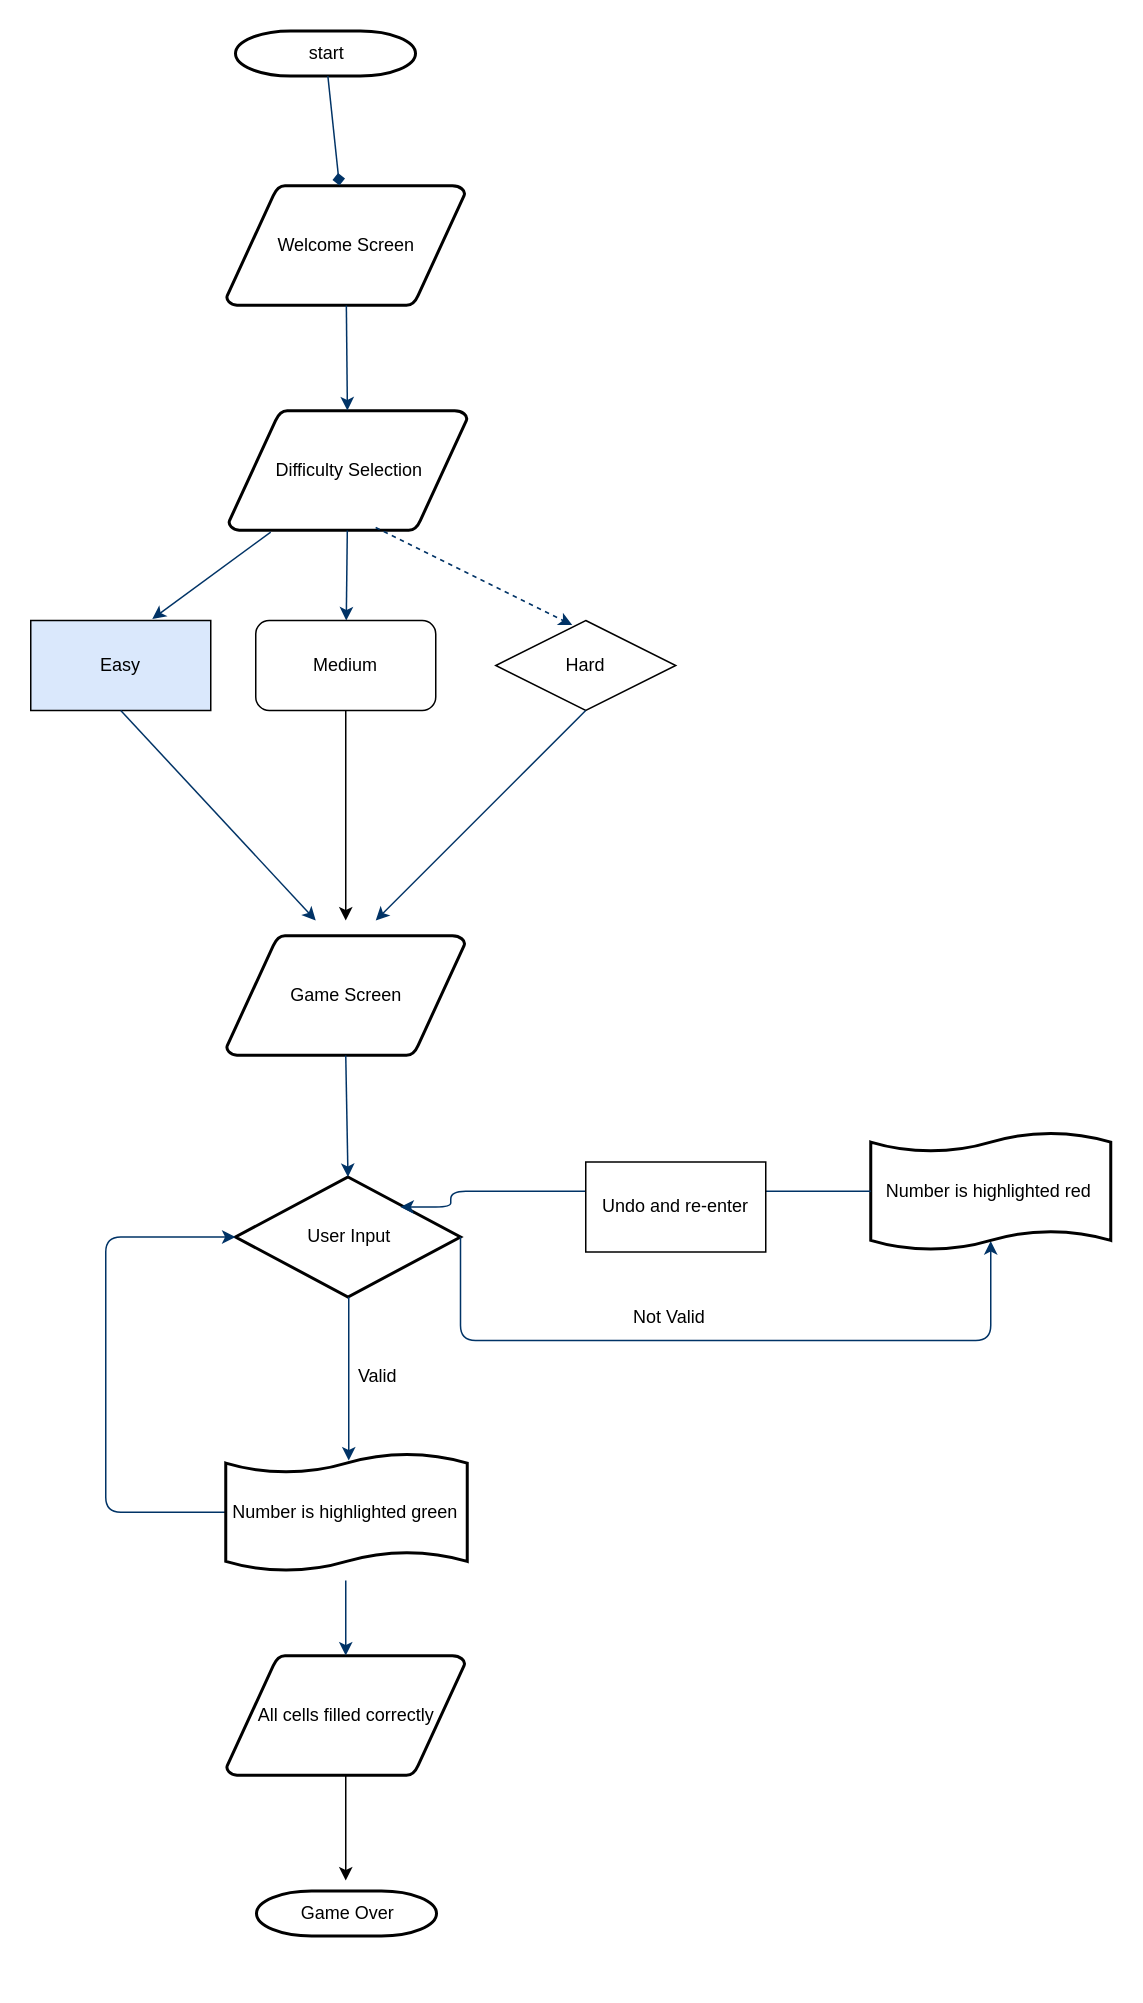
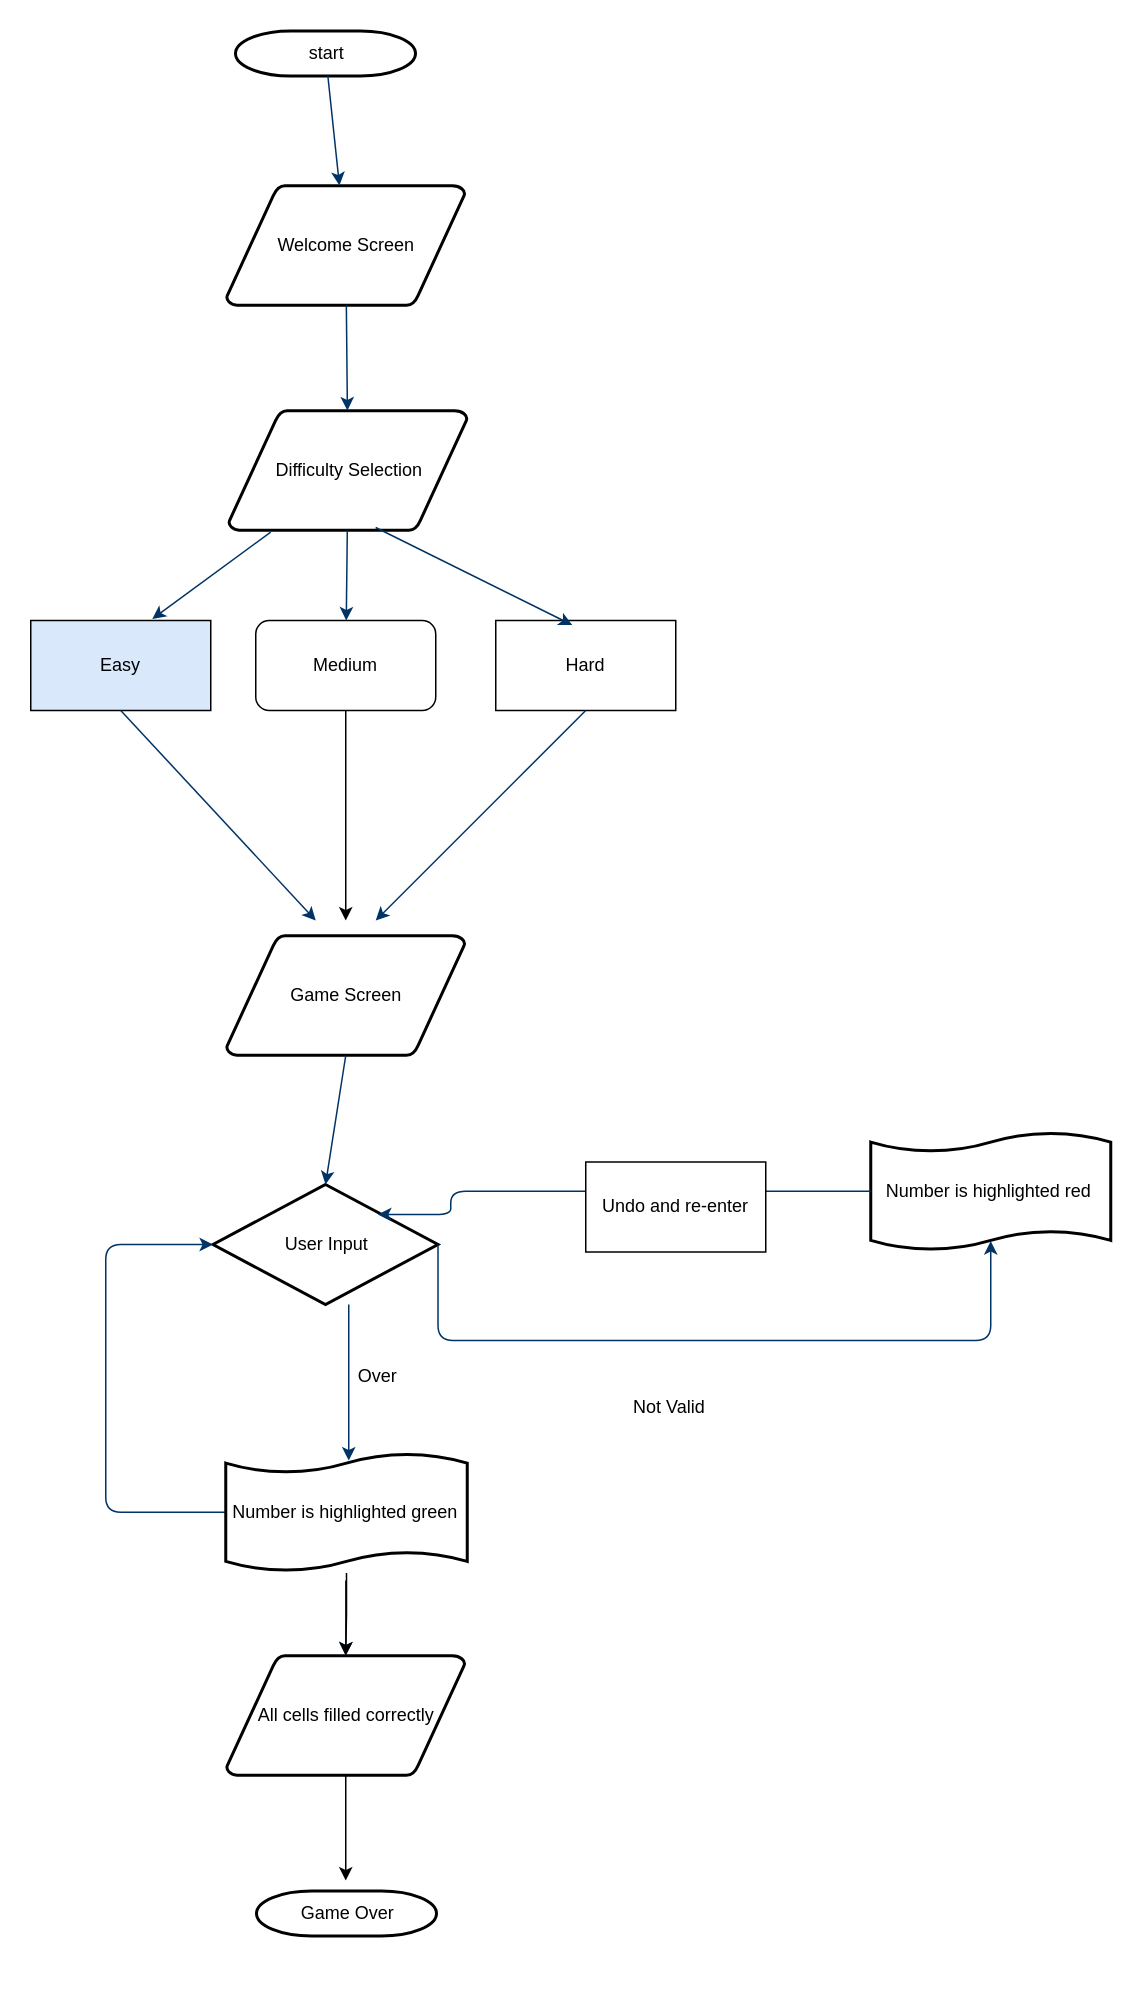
- <mxCell id="6" style="fontStyle=1;strokeColor=#003366;strokeWidth=1;html=1;endArrow=diamond;" parent="1" source="2" target="3" edge="1"><mxGeometry relative="1" as="geometry" /></mxCell>
+ <mxCell id="6" style="fontStyle=1;strokeColor=#003366;strokeWidth=1;html=1;" parent="1" source="2" target="3" edge="1"><mxGeometry relative="1" as="geometry" /></mxCell>
- <mxCell id="23" style="fontStyle=1;strokeColor=#003366;strokeWidth=1;html=1;exitX=0.616;exitY=0.975;exitDx=0;exitDy=0;exitPerimeter=0;entryX=0.425;entryY=0.05;entryDx=0;entryDy=0;entryPerimeter=0;dashed=1;" edge="1" parent="1" source="4" target="20"><mxGeometry relative="1" as="geometry"><mxPoint x="251" y="373" as="sourcePoint" /><mxPoint x="250" y="433" as="targetPoint" /></mxGeometry></mxCell>
+ <mxCell id="23" style="fontStyle=1;strokeColor=#003366;strokeWidth=1;html=1;exitX=0.616;exitY=0.975;exitDx=0;exitDy=0;exitPerimeter=0;entryX=0.425;entryY=0.05;entryDx=0;entryDy=0;entryPerimeter=0;" edge="1" parent="1" source="4" target="20"><mxGeometry relative="1" as="geometry"><mxPoint x="251" y="373" as="sourcePoint" /><mxPoint x="250" y="433" as="targetPoint" /></mxGeometry></mxCell>
- <mxCell id="20" value="Hard" style="rhombus;whiteSpace=wrap;html=1;" vertex="1" parent="1"><mxGeometry x="330" y="413" width="120" height="60" as="geometry" /></mxCell>
+ <mxCell id="20" value="Hard" style="rounded=0;whiteSpace=wrap;html=1;" vertex="1" parent="1"><mxGeometry x="330" y="413" width="120" height="60" as="geometry" /></mxCell>
- <mxCell id="5" value="User Input" style="shape=mxgraph.flowchart.decision;strokeWidth=2;gradientColor=none;gradientDirection=north;fontStyle=0;html=1;" parent="1" vertex="1"><mxGeometry x="156.5" y="784" width="150" height="80" as="geometry" /></mxCell>
+ <mxCell id="5" value="User Input" style="shape=mxgraph.flowchart.decision;strokeWidth=2;gradientColor=none;gradientDirection=north;fontStyle=0;html=1;" parent="1" vertex="1"><mxGeometry x="141.5" y="789" width="150" height="80" as="geometry" /></mxCell>
- <mxCell id="10" value="Not Valid" style="text;fontStyle=0;html=1;strokeColor=none;gradientColor=none;fillColor=none;strokeWidth=2;" parent="1" vertex="1"><mxGeometry x="420" y="864" width="40" height="26" as="geometry" /></mxCell>
+ <mxCell id="10" value="Not Valid" style="text;fontStyle=0;html=1;strokeColor=none;gradientColor=none;fillColor=none;strokeWidth=2;" parent="1" vertex="1"><mxGeometry x="420" y="924" width="40" height="26" as="geometry" /></mxCell>
- <mxCell id="13" value="Valid" style="text;fontStyle=0;html=1;strokeColor=none;gradientColor=none;fillColor=none;strokeWidth=2;align=center;" parent="1" vertex="1"><mxGeometry x="231" y="903" width="40" height="26" as="geometry" /></mxCell>
+ <mxCell id="13" value="Over" style="text;fontStyle=0;html=1;strokeColor=none;gradientColor=none;fillColor=none;strokeWidth=2;align=center;" parent="1" vertex="1"><mxGeometry x="231" y="903" width="40" height="26" as="geometry" /></mxCell>
+ <mxCell id="28" value="" style="edgeStyle=orthogonalEdgeStyle;rounded=0;orthogonalLoop=1;jettySize=auto;html=1;" edge="1" parent="1" source="29" target="12"><mxGeometry relative="1" as="geometry" /></mxCell>
